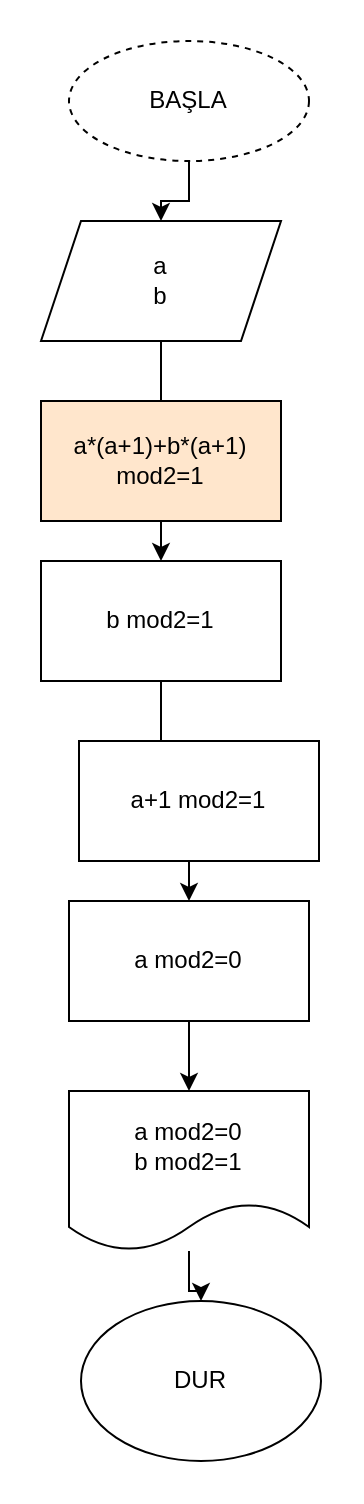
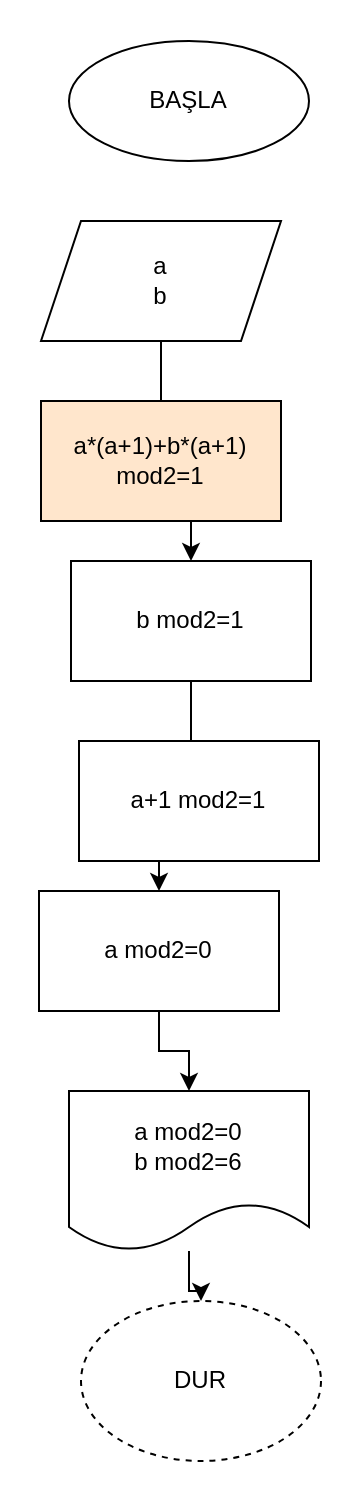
- <mxCell id="3" value="BAŞLA" style="ellipse;whiteSpace=wrap;html=1;dashed=1;" parent="1" vertex="1"><mxGeometry x="34" y="20" width="120" height="60" as="geometry" /></mxCell>
+ <mxCell id="3" value="BAŞLA" style="ellipse;whiteSpace=wrap;html=1;" parent="1" vertex="1"><mxGeometry x="34" y="20" width="120" height="60" as="geometry" /></mxCell>
- <mxCell id="2" value="" style="edgeStyle=orthogonalEdgeStyle;rounded=0;orthogonalLoop=1;jettySize=auto;html=1;" edge="1" parent="1" source="3" target="5"><mxGeometry relative="1" as="geometry" /></mxCell>
- <mxCell id="8" value="b mod2=1" style="rounded=0;whiteSpace=wrap;html=1;" parent="1" vertex="1"><mxGeometry x="20" y="280" width="120" height="60" as="geometry" /></mxCell>
+ <mxCell id="8" value="b mod2=1" style="rounded=0;whiteSpace=wrap;html=1;" parent="1" vertex="1"><mxGeometry x="35" y="280" width="120" height="60" as="geometry" /></mxCell>
- <mxCell id="11" value="a mod2=0" style="rounded=0;whiteSpace=wrap;html=1;" parent="1" vertex="1"><mxGeometry x="34" y="450" width="120" height="60" as="geometry" /></mxCell>
+ <mxCell id="11" value="a mod2=0" style="rounded=0;whiteSpace=wrap;html=1;" parent="1" vertex="1"><mxGeometry x="19" y="445" width="120" height="60" as="geometry" /></mxCell>
- <mxCell id="13" value="a mod2=0&lt;br&gt;b mod2=1" style="shape=document;whiteSpace=wrap;html=1;boundedLbl=1;" parent="1" vertex="1"><mxGeometry x="34" y="545" width="120" height="80" as="geometry" /></mxCell>
+ <mxCell id="13" value="a mod2=0&lt;br&gt;b mod2=6" style="shape=document;whiteSpace=wrap;html=1;boundedLbl=1;" parent="1" vertex="1"><mxGeometry x="34" y="545" width="120" height="80" as="geometry" /></mxCell>
- <mxCell id="14" value="DUR" style="ellipse;whiteSpace=wrap;html=1;" parent="1" vertex="1"><mxGeometry x="40" y="650" width="120" height="80" as="geometry" /></mxCell>
+ <mxCell id="14" value="DUR" style="ellipse;whiteSpace=wrap;html=1;dashed=1;" parent="1" vertex="1"><mxGeometry x="40" y="650" width="120" height="80" as="geometry" /></mxCell>
